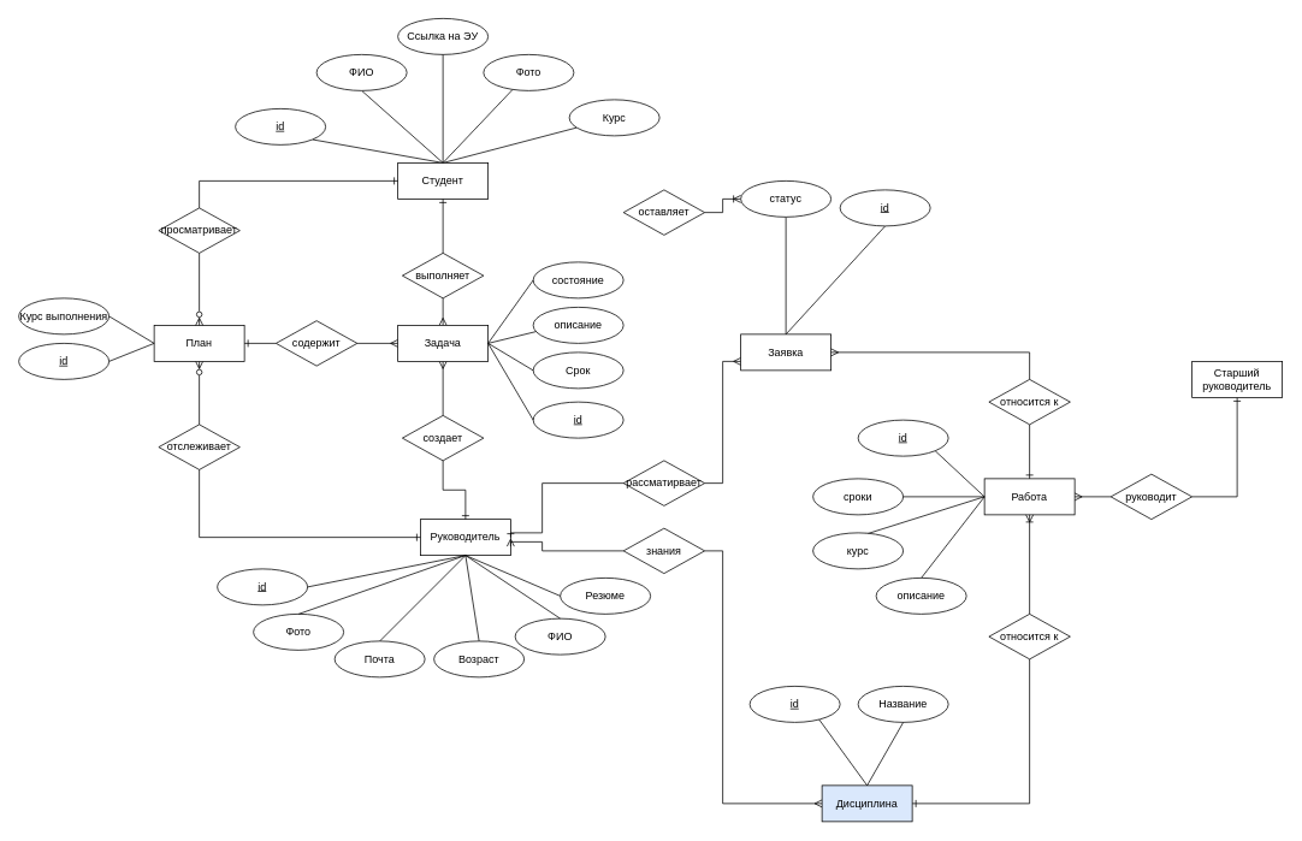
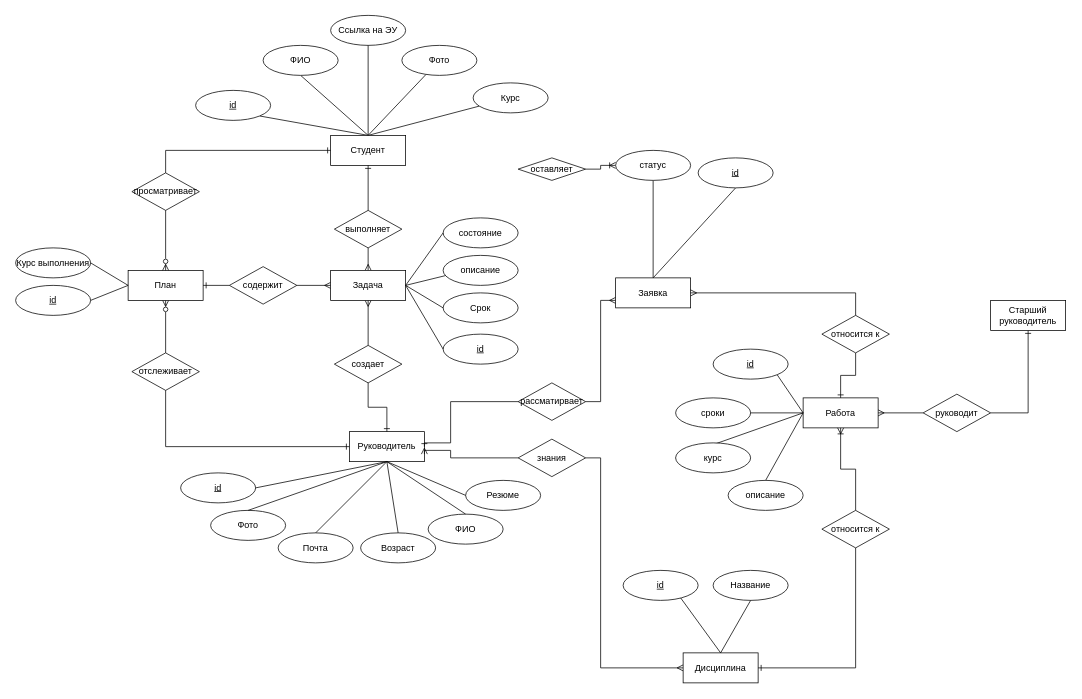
- <mxCell id="29" value="оставляет" style="shape=rhombus;perimeter=rhombusPerimeter;whiteSpace=wrap;html=1;align=center;" parent="1" vertex="1"><mxGeometry x="690" y="210" width="90" height="50" as="geometry" /></mxCell>
+ <mxCell id="29" value="оставляет" style="shape=rhombus;perimeter=rhombusPerimeter;whiteSpace=wrap;html=1;align=center;" parent="1" vertex="1"><mxGeometry x="690" y="210" width="90" height="30" as="geometry" /></mxCell>
- <mxCell id="19" value="Работа" style="whiteSpace=wrap;html=1;align=center;" parent="1" vertex="1"><mxGeometry x="1090" y="530" width="100" height="40" as="geometry" /></mxCell>
+ <mxCell id="19" value="Работа" style="whiteSpace=wrap;html=1;align=center;" parent="1" vertex="1"><mxGeometry x="1070" y="530" width="100" height="40" as="geometry" /></mxCell>
- <mxCell id="24" value="Дисциплина" style="whiteSpace=wrap;html=1;align=center;fillColor=#dae8fc;" parent="1" vertex="1"><mxGeometry x="910" y="870" width="100" height="40" as="geometry" /></mxCell>
+ <mxCell id="24" value="Дисциплина" style="whiteSpace=wrap;html=1;align=center;" parent="1" vertex="1"><mxGeometry x="910" y="870" width="100" height="40" as="geometry" /></mxCell>
